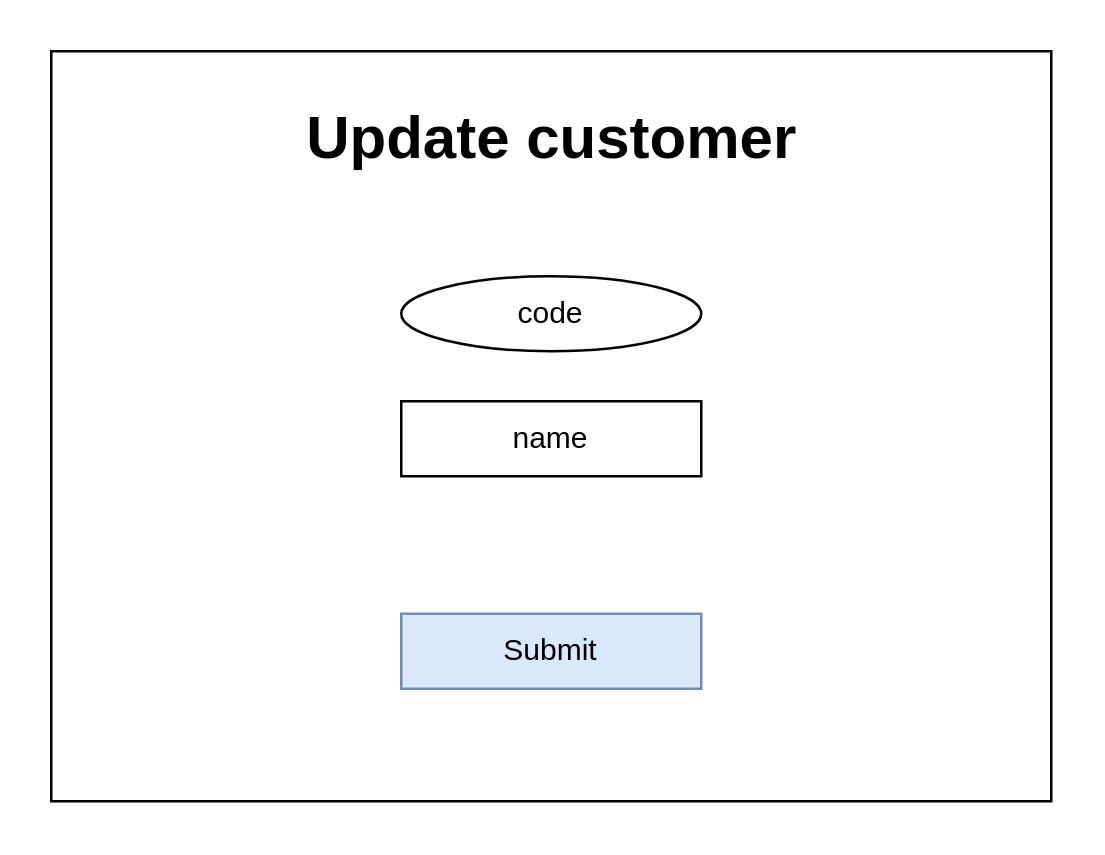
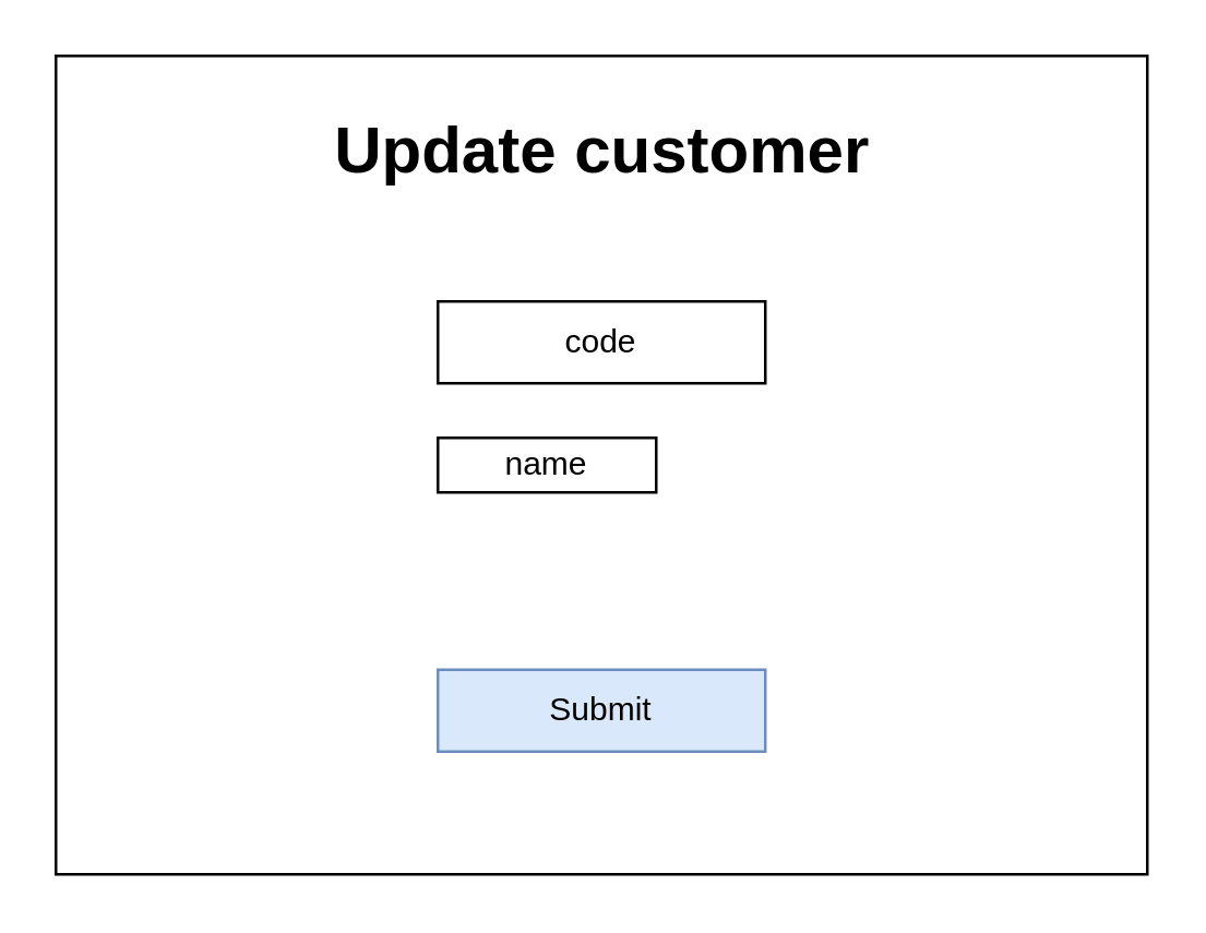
- <mxCell id="3" value="code" style="ellipse;whiteSpace=wrap;html=1;" parent="1" vertex="1"><mxGeometry x="160" y="110" width="120" height="30" as="geometry" /></mxCell>
+ <mxCell id="3" value="code" style="rounded=0;whiteSpace=wrap;html=1;" parent="1" vertex="1"><mxGeometry x="160" y="110" width="120" height="30" as="geometry" /></mxCell>
- <mxCell id="4" value="name" style="rounded=0;whiteSpace=wrap;html=1;" parent="1" vertex="1"><mxGeometry x="160" y="160" width="120" height="30" as="geometry" /></mxCell>
+ <mxCell id="4" value="name" style="rounded=0;whiteSpace=wrap;html=1;" parent="1" vertex="1"><mxGeometry x="160" y="160" width="80" height="20" as="geometry" /></mxCell>
